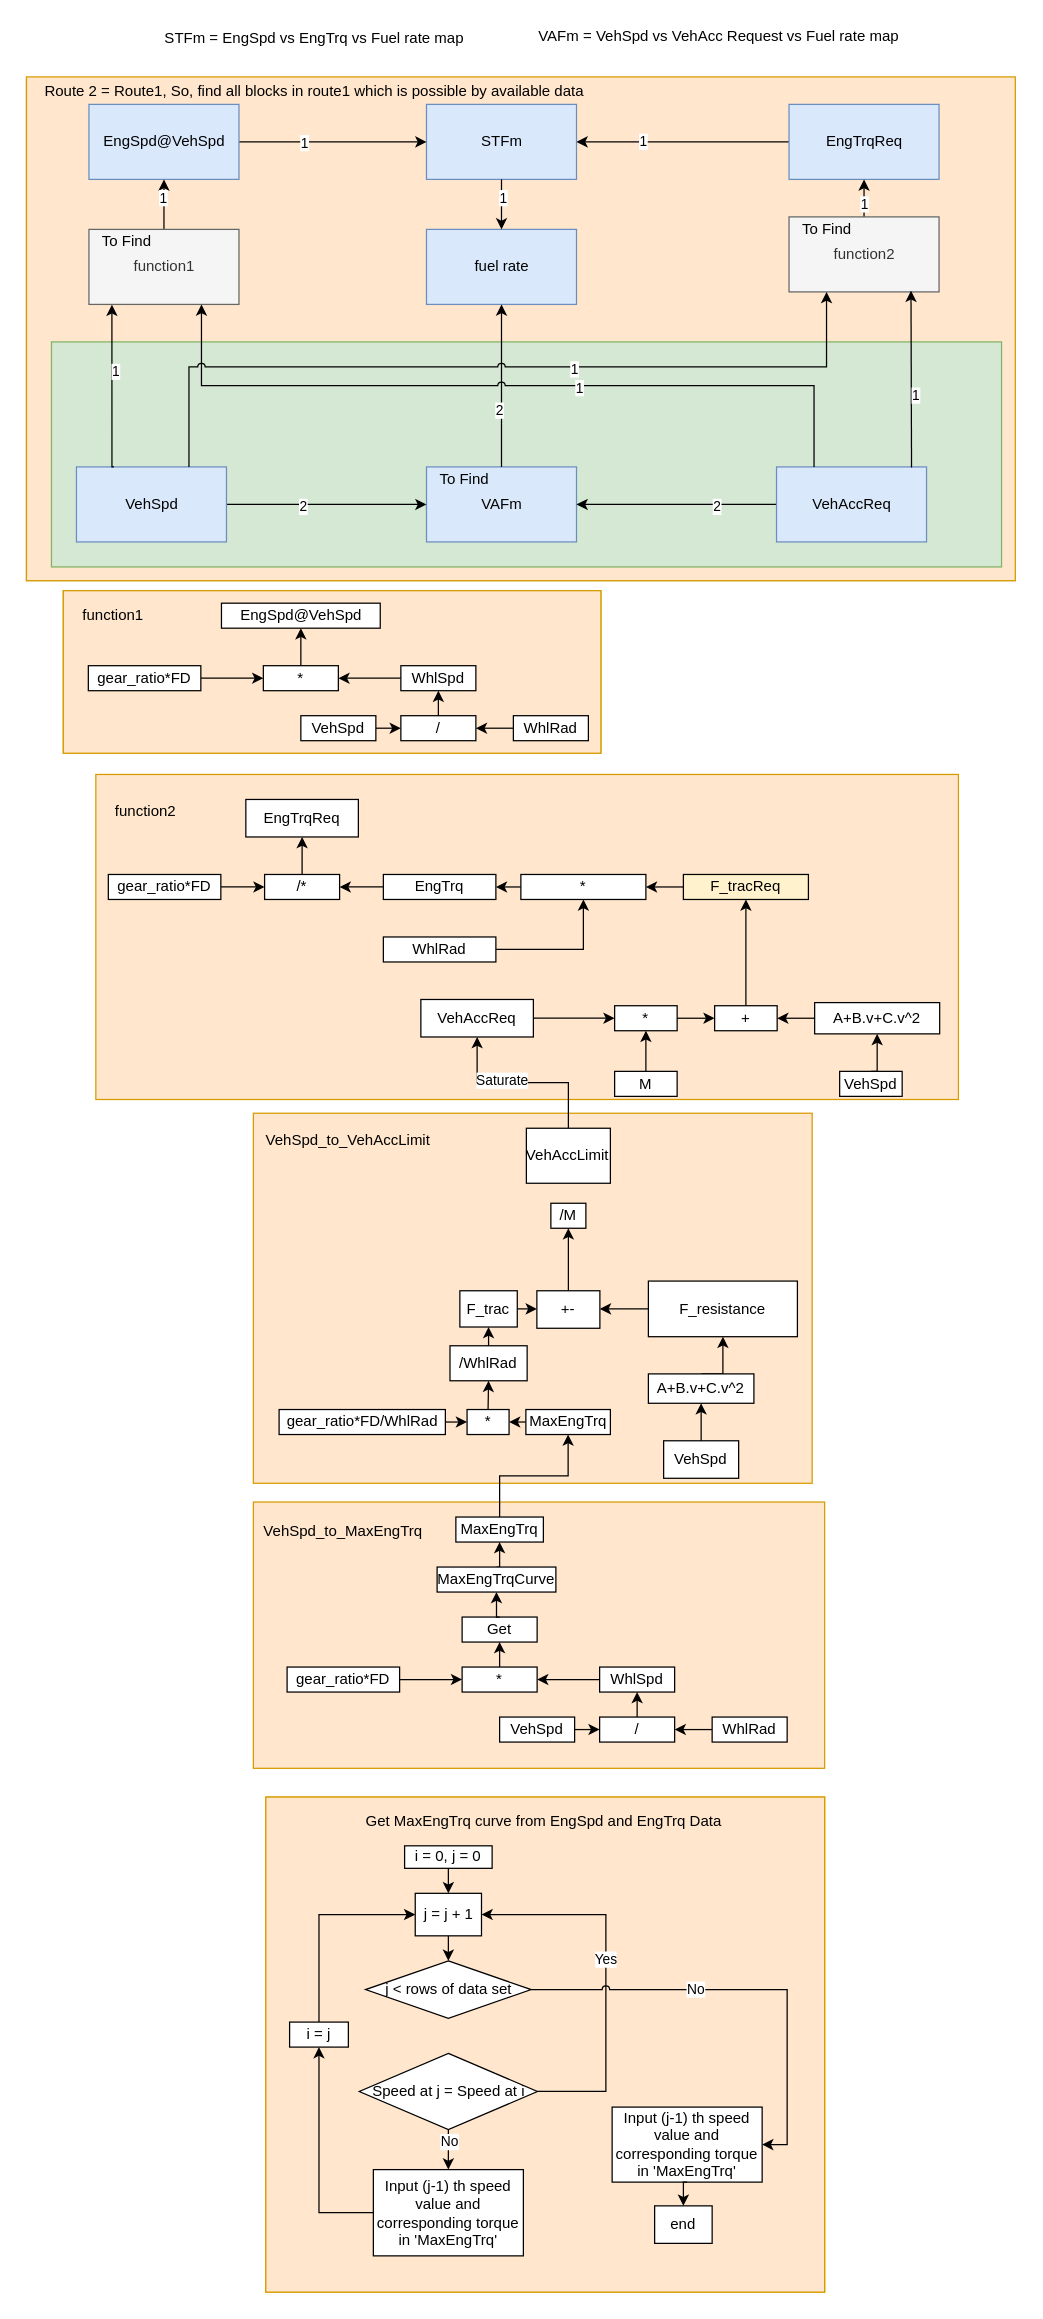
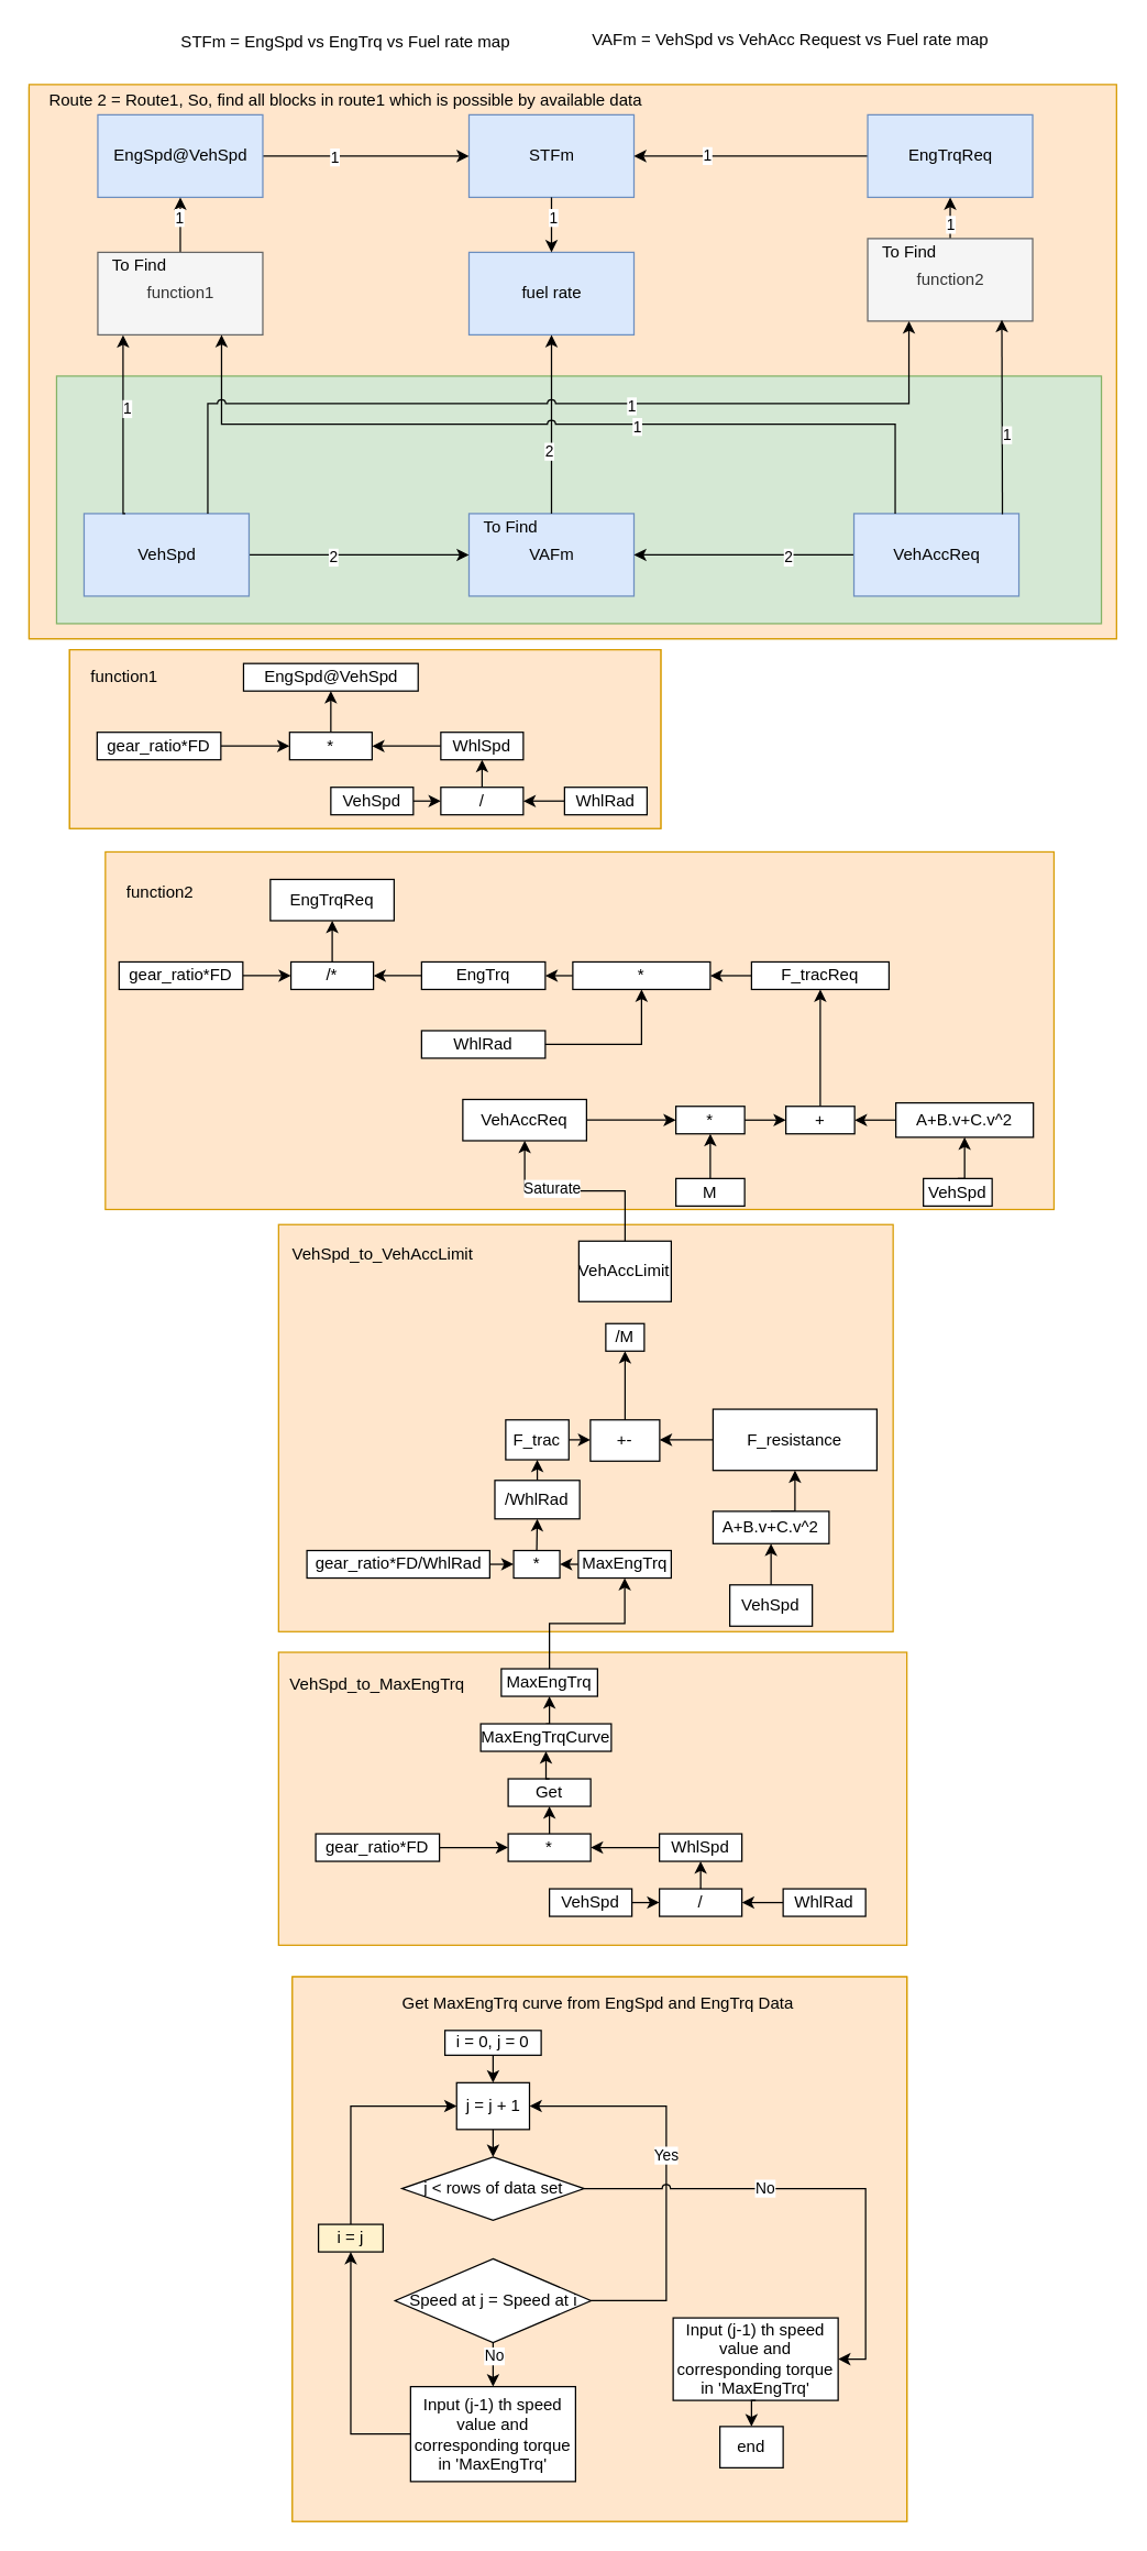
- <mxCell id="29" value="F_tracReq" style="rounded=0;whiteSpace=wrap;html=1;fillColor=#fff2cc;" parent="18" vertex="1"><mxGeometry x="470" y="80" width="100" height="20" as="geometry" /></mxCell>
+ <mxCell id="29" value="F_tracReq" style="rounded=0;whiteSpace=wrap;html=1;" parent="18" vertex="1"><mxGeometry x="470" y="80" width="100" height="20" as="geometry" /></mxCell>
- <mxCell id="146" value="i = j" style="rounded=0;whiteSpace=wrap;html=1;" vertex="1" parent="135"><mxGeometry x="19" y="180" width="47" height="20" as="geometry" /></mxCell>
+ <mxCell id="146" value="i = j" style="rounded=0;whiteSpace=wrap;html=1;fillColor=#fff2cc;" vertex="1" parent="135"><mxGeometry x="19" y="180" width="47" height="20" as="geometry" /></mxCell>
